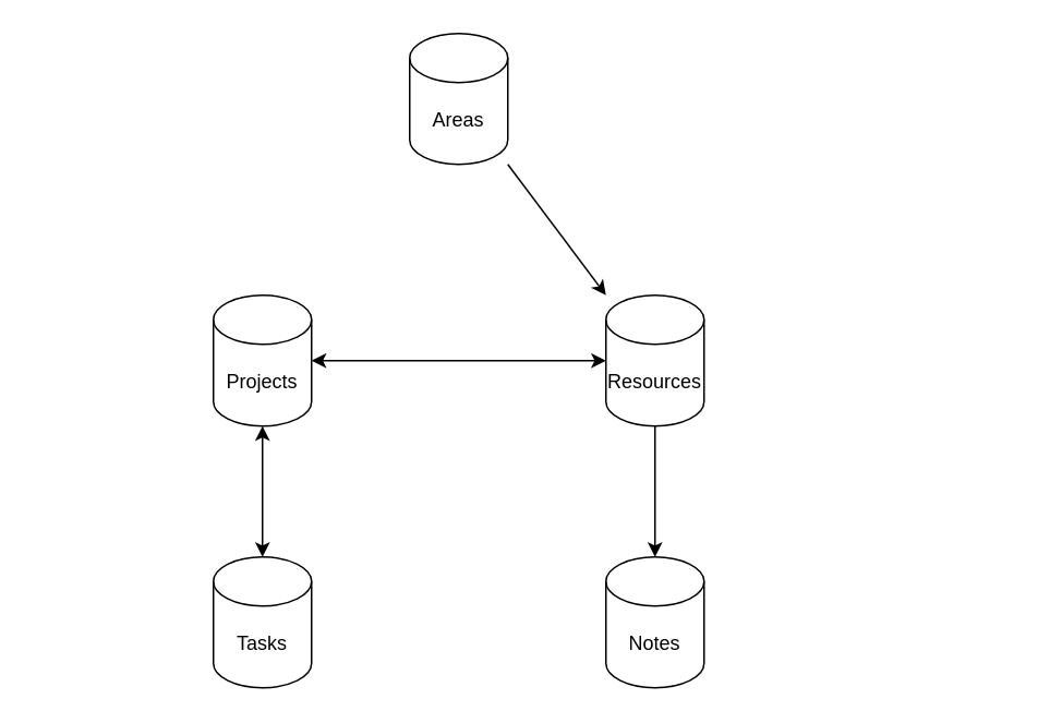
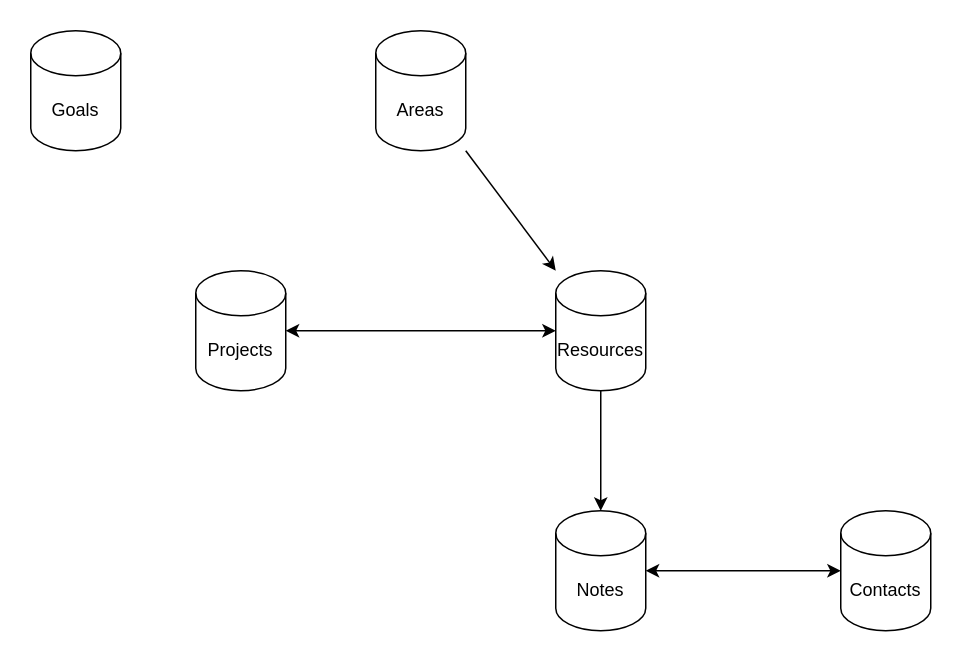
+ <mxCell id="13" value="Goals" style="shape=cylinder3;whiteSpace=wrap;html=1;boundedLbl=1;backgroundOutline=1;size=15;" vertex="1" parent="1"><mxGeometry x="20" y="20" width="60" height="80" as="geometry" /></mxCell>
- <mxCell id="5" value="" style="endArrow=classic;startArrow=classic;html=1;rounded=0;" parent="1" source="4" target="3" edge="1"><mxGeometry width="50" height="50" relative="1" as="geometry"><mxPoint x="390" y="260" as="sourcePoint" /><mxPoint x="440" y="210" as="targetPoint" /></mxGeometry></mxCell>
- <mxCell id="4" value="Tasks" style="shape=cylinder3;whiteSpace=wrap;html=1;boundedLbl=1;backgroundOutline=1;size=15;" parent="1" vertex="1"><mxGeometry x="130" y="340" width="60" height="80" as="geometry" /></mxCell>
+ <mxCell id="12" value="" style="endArrow=classic;startArrow=classic;html=1;rounded=0;" parent="1" source="8" target="11" edge="1"><mxGeometry width="50" height="50" relative="1" as="geometry"><mxPoint x="280" y="230" as="sourcePoint" /><mxPoint x="330" y="180" as="targetPoint" /></mxGeometry></mxCell>
+ <mxCell id="11" value="Contacts" style="shape=cylinder3;whiteSpace=wrap;html=1;boundedLbl=1;backgroundOutline=1;size=15;" parent="1" vertex="1"><mxGeometry x="560" y="340" width="60" height="80" as="geometry" /></mxCell>
